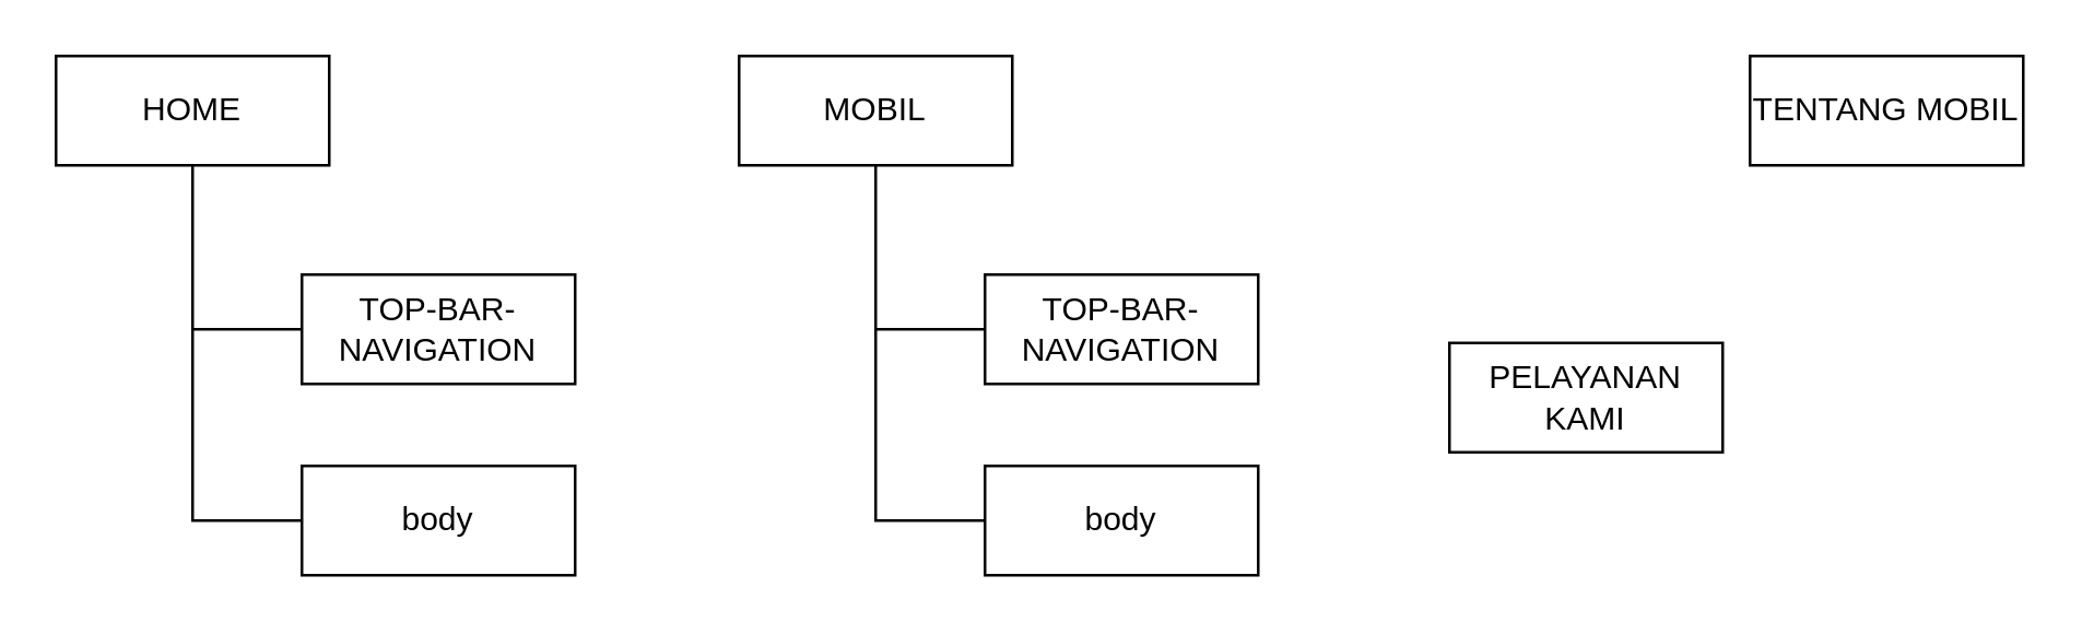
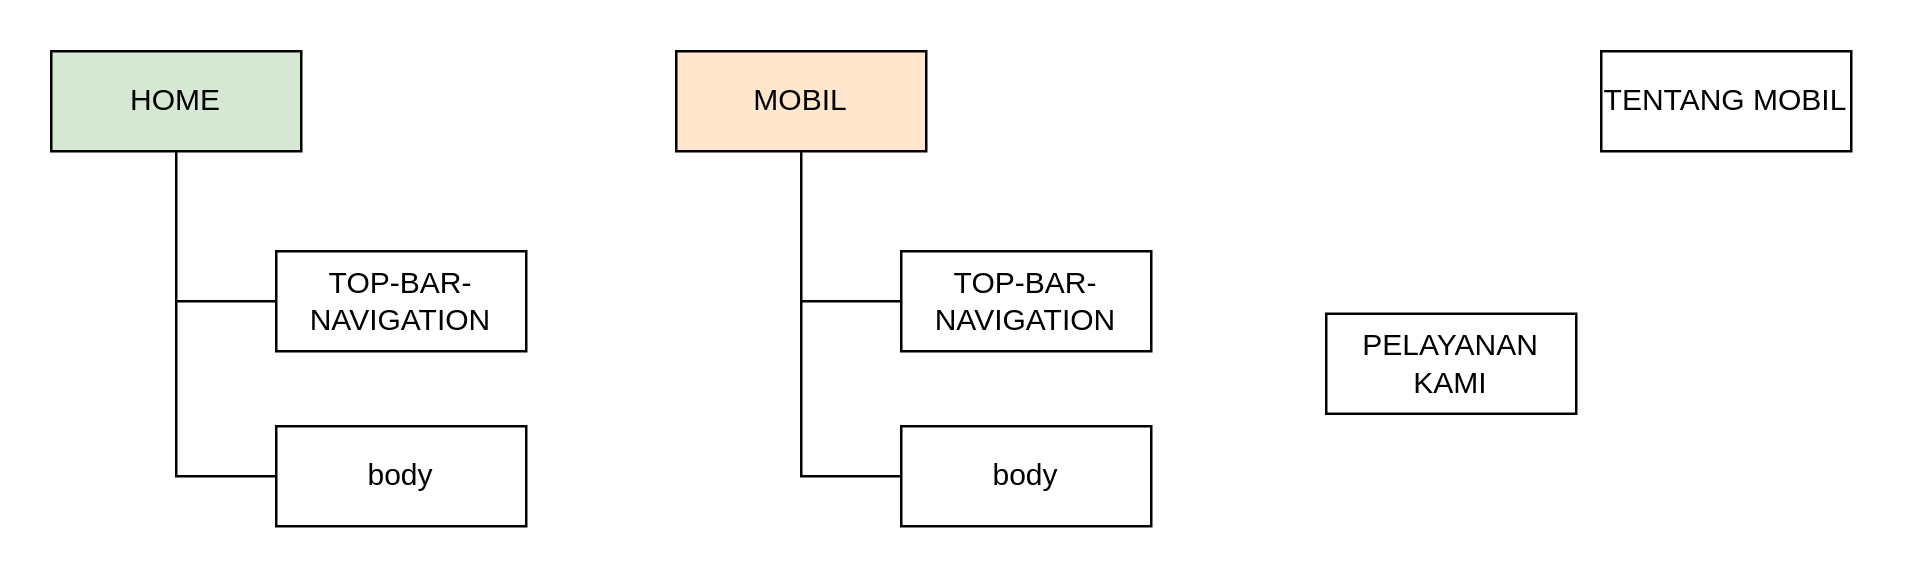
- <mxCell id="2" value="HOME" style="rounded=0;whiteSpace=wrap;html=1;" vertex="1" parent="1"><mxGeometry x="20" y="20" width="100" height="40" as="geometry" /></mxCell>
+ <mxCell id="2" value="HOME" style="rounded=0;whiteSpace=wrap;html=1;fillColor=#d5e8d4;" vertex="1" parent="1"><mxGeometry x="20" y="20" width="100" height="40" as="geometry" /></mxCell>
- <mxCell id="3" value="MOBIL" style="rounded=0;whiteSpace=wrap;html=1;" vertex="1" parent="1"><mxGeometry x="270" y="20" width="100" height="40" as="geometry" /></mxCell>
+ <mxCell id="3" value="MOBIL" style="rounded=0;whiteSpace=wrap;html=1;fillColor=#ffe6cc;" vertex="1" parent="1"><mxGeometry x="270" y="20" width="100" height="40" as="geometry" /></mxCell>
